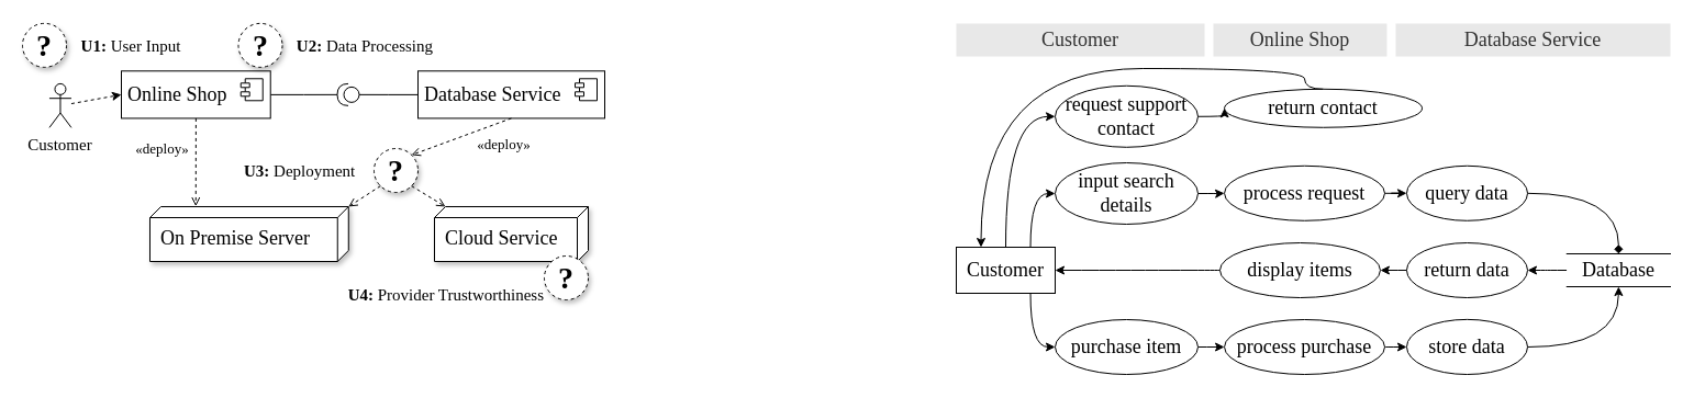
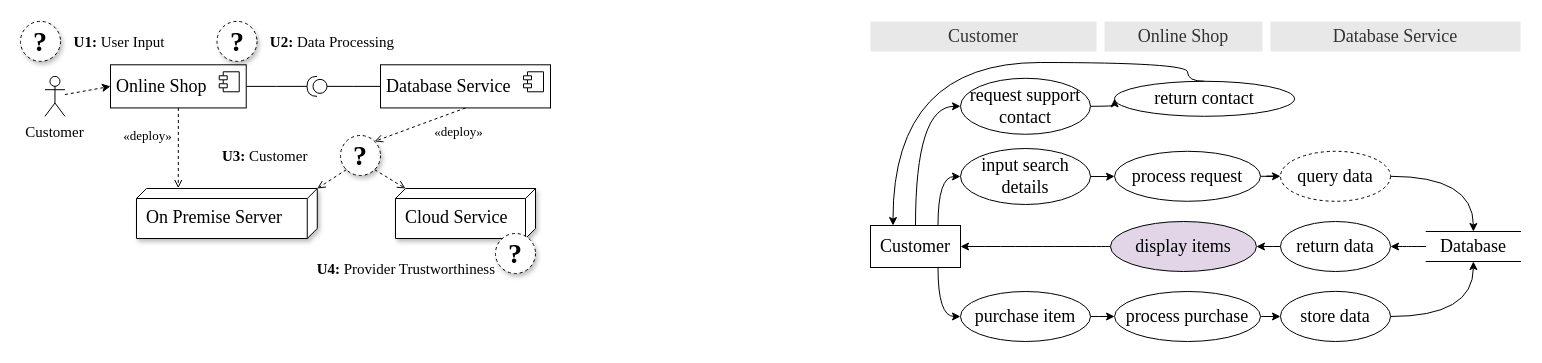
- <mxCell id="27" value="&lt;b style=&quot;font-size: 15px&quot;&gt;U3: &lt;/b&gt;&lt;span style=&quot;font-size: 15px&quot;&gt;Deployment&lt;/span&gt;" style="text;html=1;strokeColor=none;fillColor=none;align=left;verticalAlign=middle;whiteSpace=wrap;rounded=0;fontFamily=Linux Libertine;fontSize=15;" parent="1" vertex="1"><mxGeometry x="220" y="137" width="138.5" height="36" as="geometry" /></mxCell>
+ <mxCell id="27" value="&lt;b style=&quot;font-size: 15px&quot;&gt;U3: &lt;/b&gt;&lt;span style=&quot;font-size: 15px&quot;&gt;Customer&lt;/span&gt;" style="text;html=1;strokeColor=none;fillColor=none;align=left;verticalAlign=middle;whiteSpace=wrap;rounded=0;fontFamily=Linux Libertine;fontSize=15;" parent="1" vertex="1"><mxGeometry x="220" y="137" width="138.5" height="36" as="geometry" /></mxCell>
- <mxCell id="34" value="&lt;div style=&quot;text-align: left&quot;&gt;&lt;span style=&quot;font-family: &amp;#34;linux libertine&amp;#34; ; font-size: 18px&quot;&gt;query data&lt;/span&gt;&lt;br&gt;&lt;/div&gt;" style="ellipse;whiteSpace=wrap;html=1;" parent="1" vertex="1"><mxGeometry x="1280" y="150.79" width="110" height="50" as="geometry" /></mxCell>
+ <mxCell id="34" value="&lt;div style=&quot;text-align: left&quot;&gt;&lt;span style=&quot;font-family: &amp;#34;linux libertine&amp;#34; ; font-size: 18px&quot;&gt;query data&lt;/span&gt;&lt;br&gt;&lt;/div&gt;" style="ellipse;whiteSpace=wrap;html=1;dashed=1;" parent="1" vertex="1"><mxGeometry x="1280" y="150.79" width="110" height="50" as="geometry" /></mxCell>
- <mxCell id="33" style="edgeStyle=orthogonalEdgeStyle;curved=1;rounded=0;orthogonalLoop=1;jettySize=auto;html=1;entryX=0.5;entryY=0;entryDx=0;entryDy=0;endArrow=diamond;" parent="1" source="34" target="49" edge="1"><mxGeometry relative="1" as="geometry" /></mxCell>
+ <mxCell id="33" style="edgeStyle=orthogonalEdgeStyle;curved=1;rounded=0;orthogonalLoop=1;jettySize=auto;html=1;entryX=0.5;entryY=0;entryDx=0;entryDy=0;" parent="1" source="34" target="49" edge="1"><mxGeometry relative="1" as="geometry" /></mxCell>
- <mxCell id="38" value="&lt;div style=&quot;text-align: left&quot;&gt;&lt;span style=&quot;font-family: &amp;#34;linux libertine&amp;#34; ; font-size: 18px&quot;&gt;display items&lt;/span&gt;&lt;br&gt;&lt;/div&gt;" style="ellipse;whiteSpace=wrap;html=1;" parent="1" vertex="1"><mxGeometry x="1110" y="221" width="145.94" height="50" as="geometry" /></mxCell>
+ <mxCell id="38" value="&lt;div style=&quot;text-align: left&quot;&gt;&lt;span style=&quot;font-family: &amp;#34;linux libertine&amp;#34; ; font-size: 18px&quot;&gt;display items&lt;/span&gt;&lt;br&gt;&lt;/div&gt;" style="ellipse;whiteSpace=wrap;html=1;fillColor=#e1d5e7;" parent="1" vertex="1"><mxGeometry x="1110" y="221" width="145.94" height="50" as="geometry" /></mxCell>
